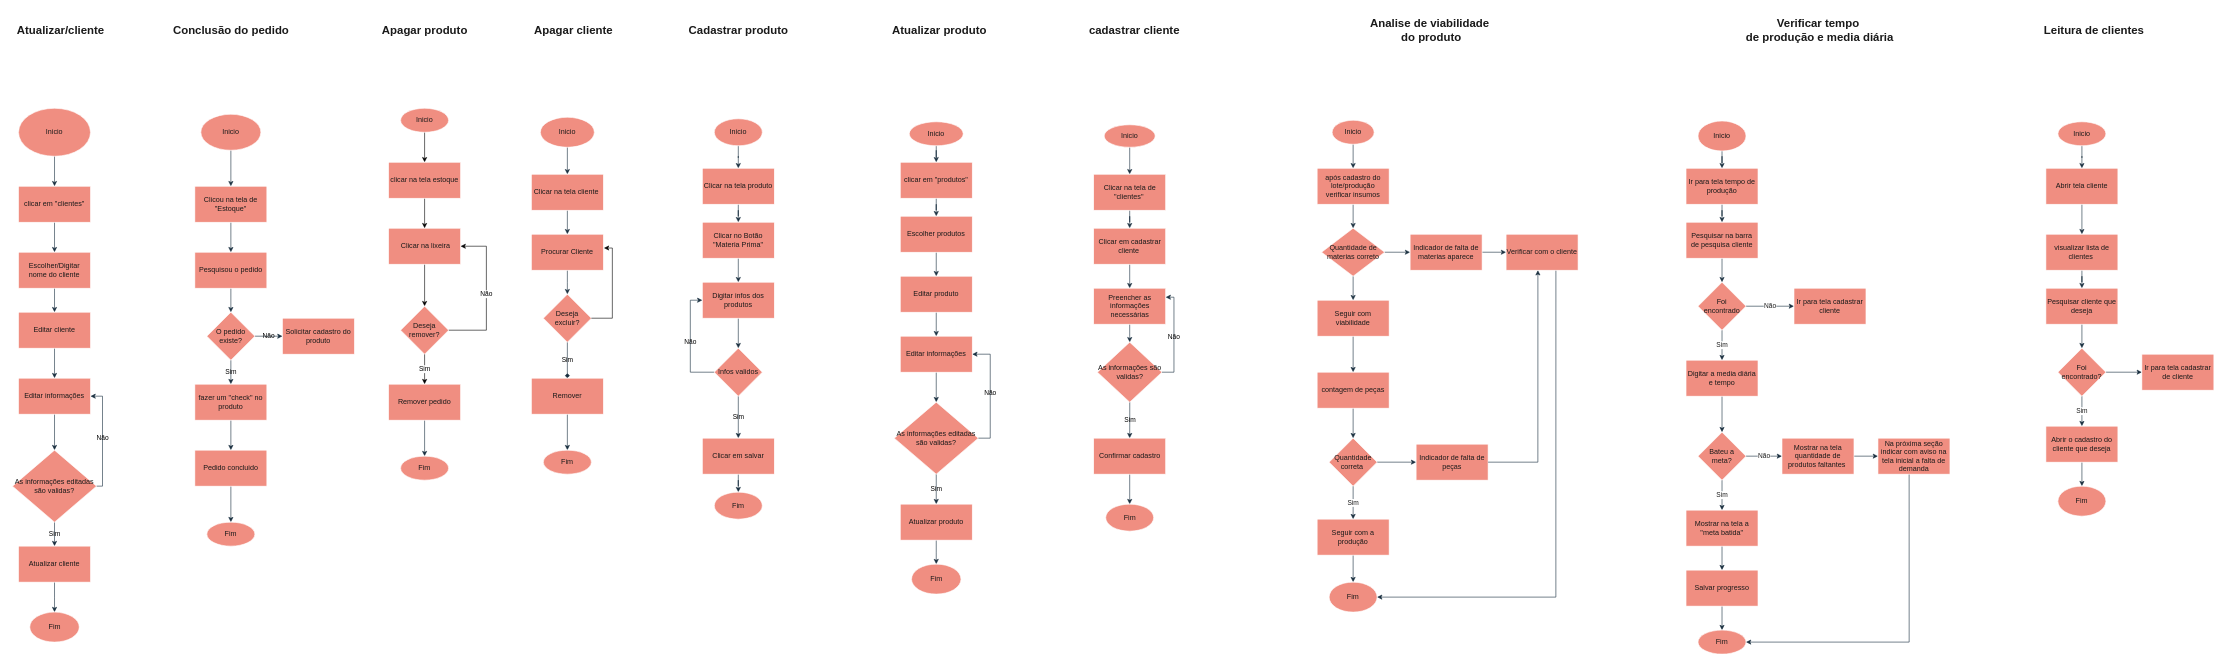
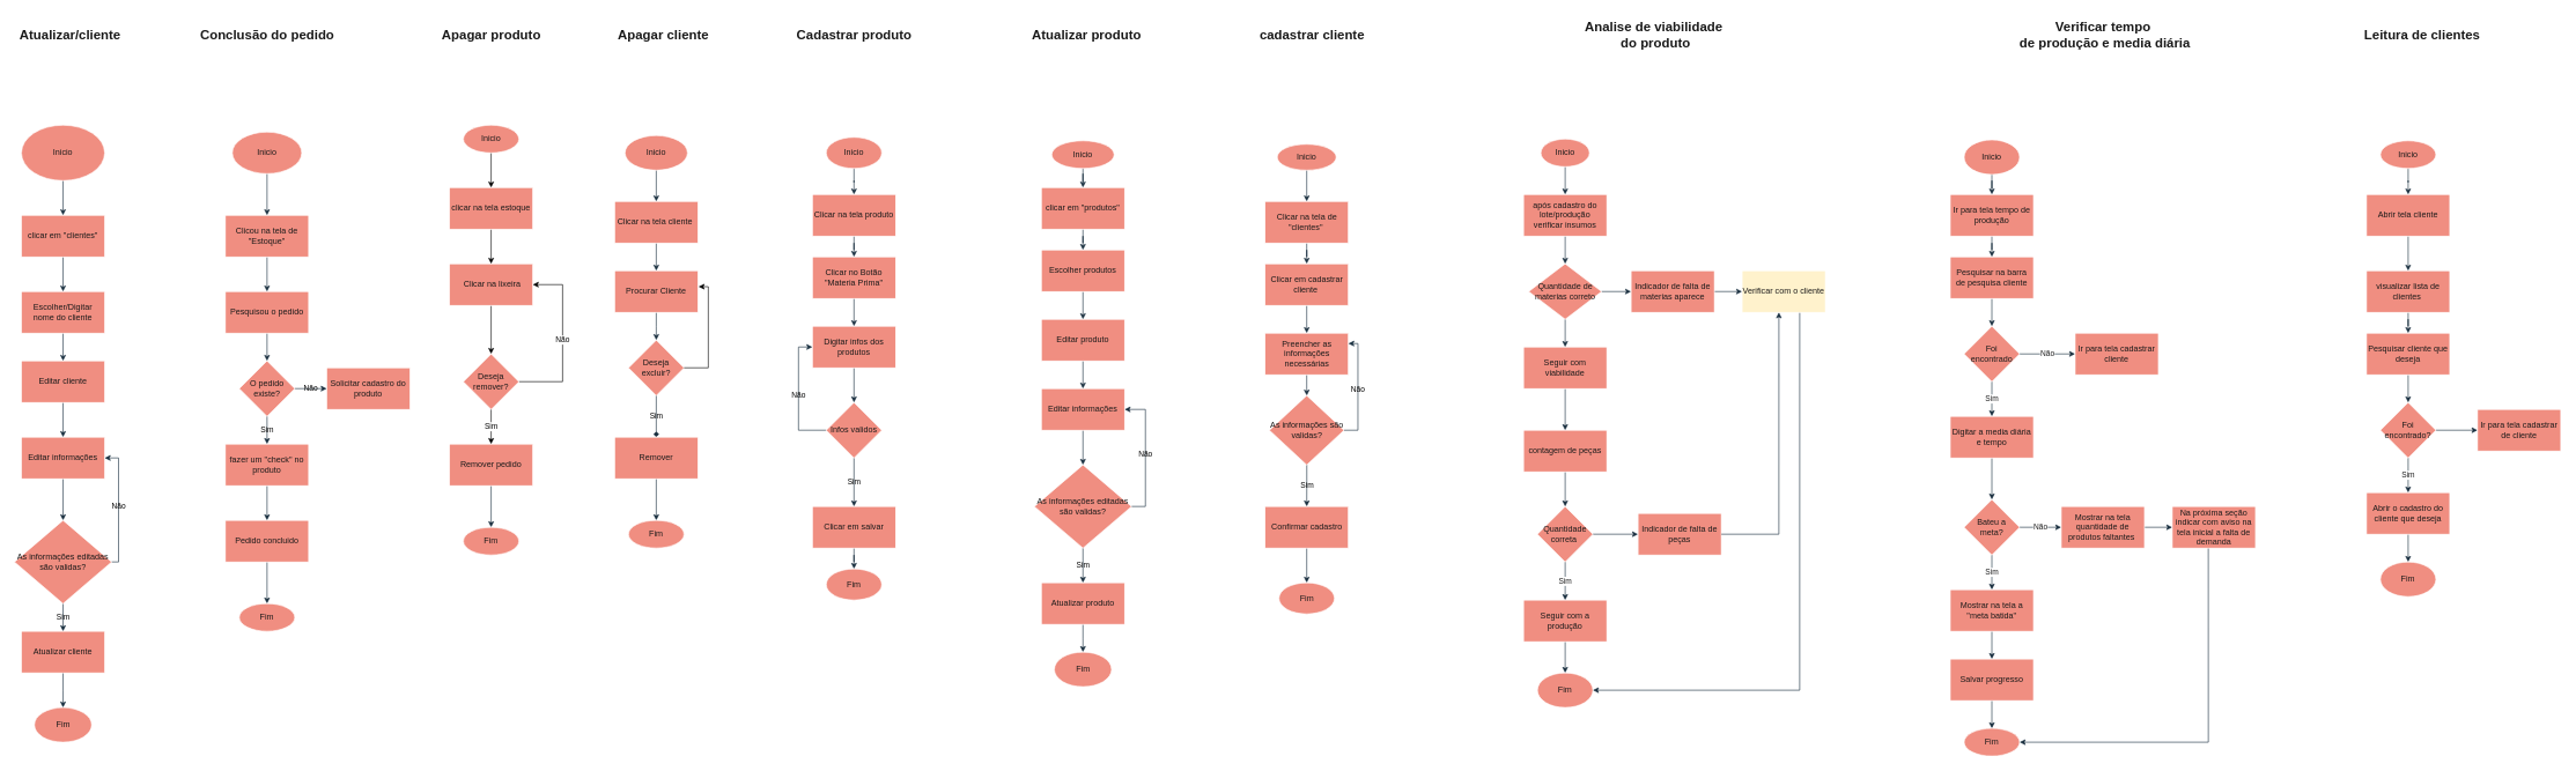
- <mxCell id="124" value="Verificar com o cliente" style="whiteSpace=wrap;html=1;fillColor=#F08E81;strokeColor=#FFFFFF;fontColor=#1A1A1A;" parent="1" vertex="1"><mxGeometry x="2510" y="390" width="120" height="60" as="geometry" /></mxCell>
+ <mxCell id="124" value="Verificar com o cliente" style="whiteSpace=wrap;html=1;fillColor=#fff2cc;strokeColor=#FFFFFF;fontColor=#1A1A1A;" parent="1" vertex="1"><mxGeometry x="2510" y="390" width="120" height="60" as="geometry" /></mxCell>
